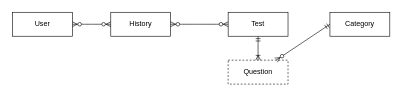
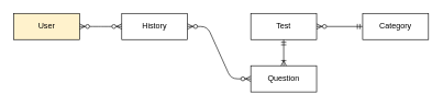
- <mxCell id="2" value="User" style="whiteSpace=wrap;html=1;align=center;rounded=0;shadow=0;glass=0;" vertex="1" parent="1"><mxGeometry x="20" y="20" width="100" height="40" as="geometry" /></mxCell>
+ <mxCell id="2" value="User" style="whiteSpace=wrap;html=1;align=center;rounded=0;shadow=0;glass=0;fillColor=#fff2cc;" vertex="1" parent="1"><mxGeometry x="20" y="20" width="100" height="40" as="geometry" /></mxCell>
- <mxCell id="8" value="" style="edgeStyle=entityRelationEdgeStyle;fontSize=12;html=1;endArrow=ERzeroToMany;endFill=1;startArrow=ERzeroToMany;shadow=0;entryX=0;entryY=0.5;entryDx=0;entryDy=0;exitX=1;exitY=0.5;exitDx=0;exitDy=0;" edge="1" parent="1" source="6" target="3"><mxGeometry width="100" height="100" relative="1" as="geometry"><mxPoint x="240" y="270" as="sourcePoint" /><mxPoint x="340" y="170" as="targetPoint" /></mxGeometry></mxCell>
+ <mxCell id="8" value="" style="edgeStyle=entityRelationEdgeStyle;fontSize=12;html=1;endArrow=ERzeroToMany;endFill=1;startArrow=ERzeroToMany;shadow=0;exitX=1;exitY=0.5;exitDx=0;exitDy=0;" edge="1" parent="1" source="6" target="4"><mxGeometry width="100" height="100" relative="1" as="geometry"><mxPoint x="240" y="270" as="sourcePoint" /><mxPoint x="340" y="170" as="targetPoint" /></mxGeometry></mxCell>
- <mxCell id="9" value="" style="fontSize=12;html=1;endArrow=ERzeroToMany;startArrow=ERmandOne;shadow=0;exitX=0;exitY=0.5;exitDx=0;exitDy=0;" edge="1" parent="1" source="5" target="4"><mxGeometry width="100" height="100" relative="1" as="geometry"><mxPoint x="470" y="240" as="sourcePoint" /><mxPoint x="640" y="180" as="targetPoint" /></mxGeometry></mxCell>
+ <mxCell id="9" value="" style="fontSize=12;html=1;endArrow=ERzeroToMany;startArrow=ERmandOne;shadow=0;entryX=1;entryY=0.5;entryDx=0;entryDy=0;exitX=0;exitY=0.5;exitDx=0;exitDy=0;" edge="1" parent="1" source="5" target="3"><mxGeometry width="100" height="100" relative="1" as="geometry"><mxPoint x="470" y="240" as="sourcePoint" /><mxPoint x="640" y="180" as="targetPoint" /></mxGeometry></mxCell>
- <mxCell id="4" value="Question" style="whiteSpace=wrap;html=1;align=center;rounded=0;shadow=0;glass=0;dashed=1;" vertex="1" parent="1"><mxGeometry x="380" y="100" width="100" height="40" as="geometry" /></mxCell>
+ <mxCell id="4" value="Question" style="whiteSpace=wrap;html=1;align=center;rounded=0;shadow=0;glass=0;" vertex="1" parent="1"><mxGeometry x="380" y="100" width="100" height="40" as="geometry" /></mxCell>
